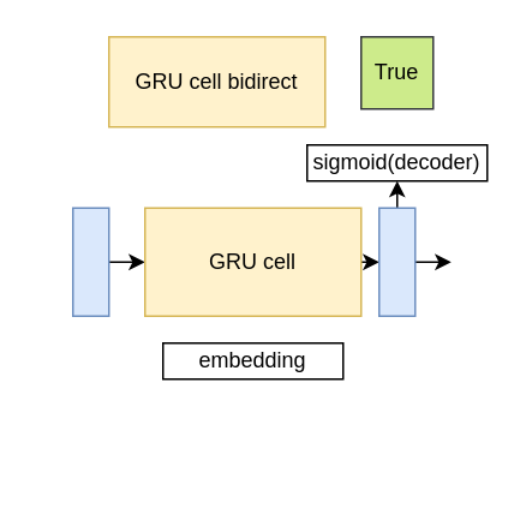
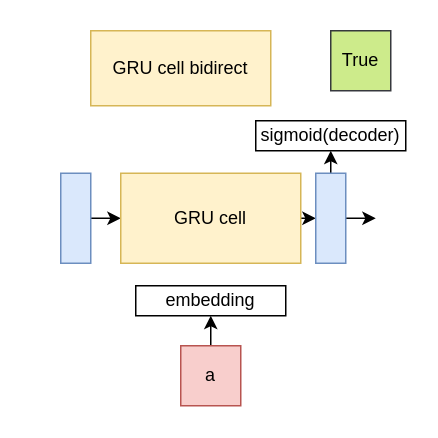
- <mxCell id="8" value="True" style="whiteSpace=wrap;html=1;aspect=fixed;fillColor=#cdeb8b;strokeColor=#36393d;" parent="1" vertex="1"><mxGeometry x="200" y="20" width="40" height="40" as="geometry" /></mxCell>
+ <mxCell id="8" value="True" style="whiteSpace=wrap;html=1;aspect=fixed;fillColor=#cdeb8b;strokeColor=#36393d;" parent="1" vertex="1"><mxGeometry x="220" y="20" width="40" height="40" as="geometry" /></mxCell>
+ <mxCell id="6" style="edgeStyle=none;html=1;exitX=0.5;exitY=0;exitDx=0;exitDy=0;" edge="1" parent="1" source="7" target="13"><mxGeometry relative="1" as="geometry" /></mxCell>
+ <mxCell id="7" value="a" style="whiteSpace=wrap;html=1;aspect=fixed;fillColor=#f8cecc;strokeColor=#b85450;" parent="1" vertex="1"><mxGeometry x="120" y="230" width="40" height="40" as="geometry" /></mxCell>
